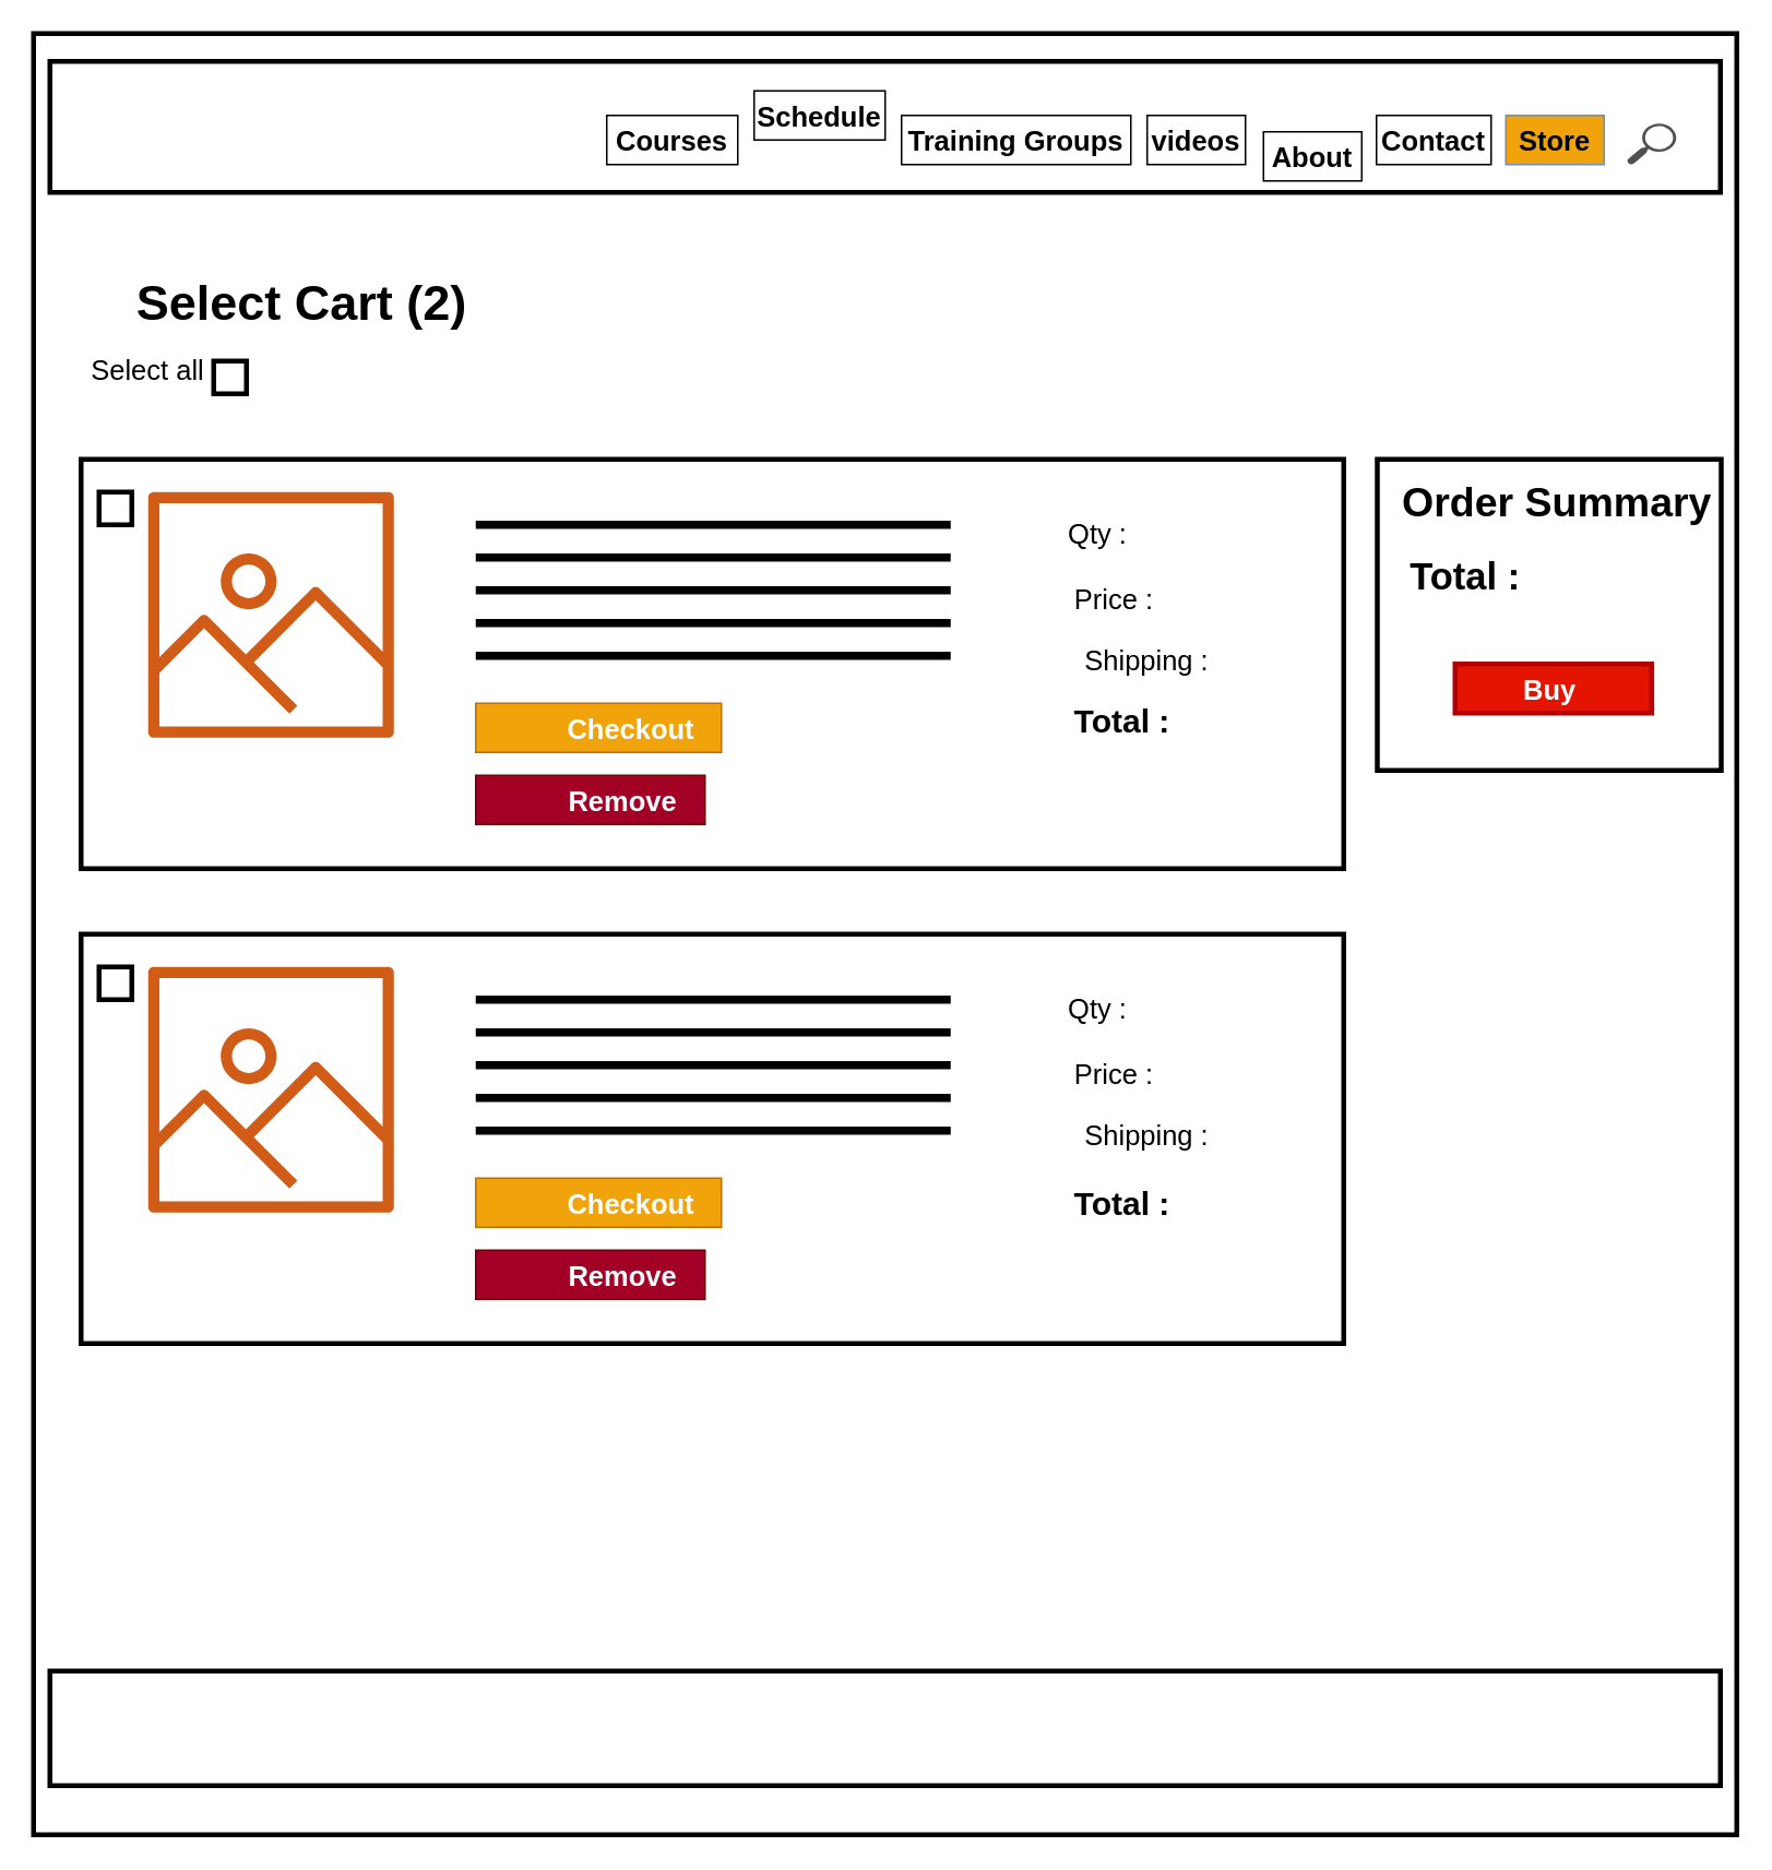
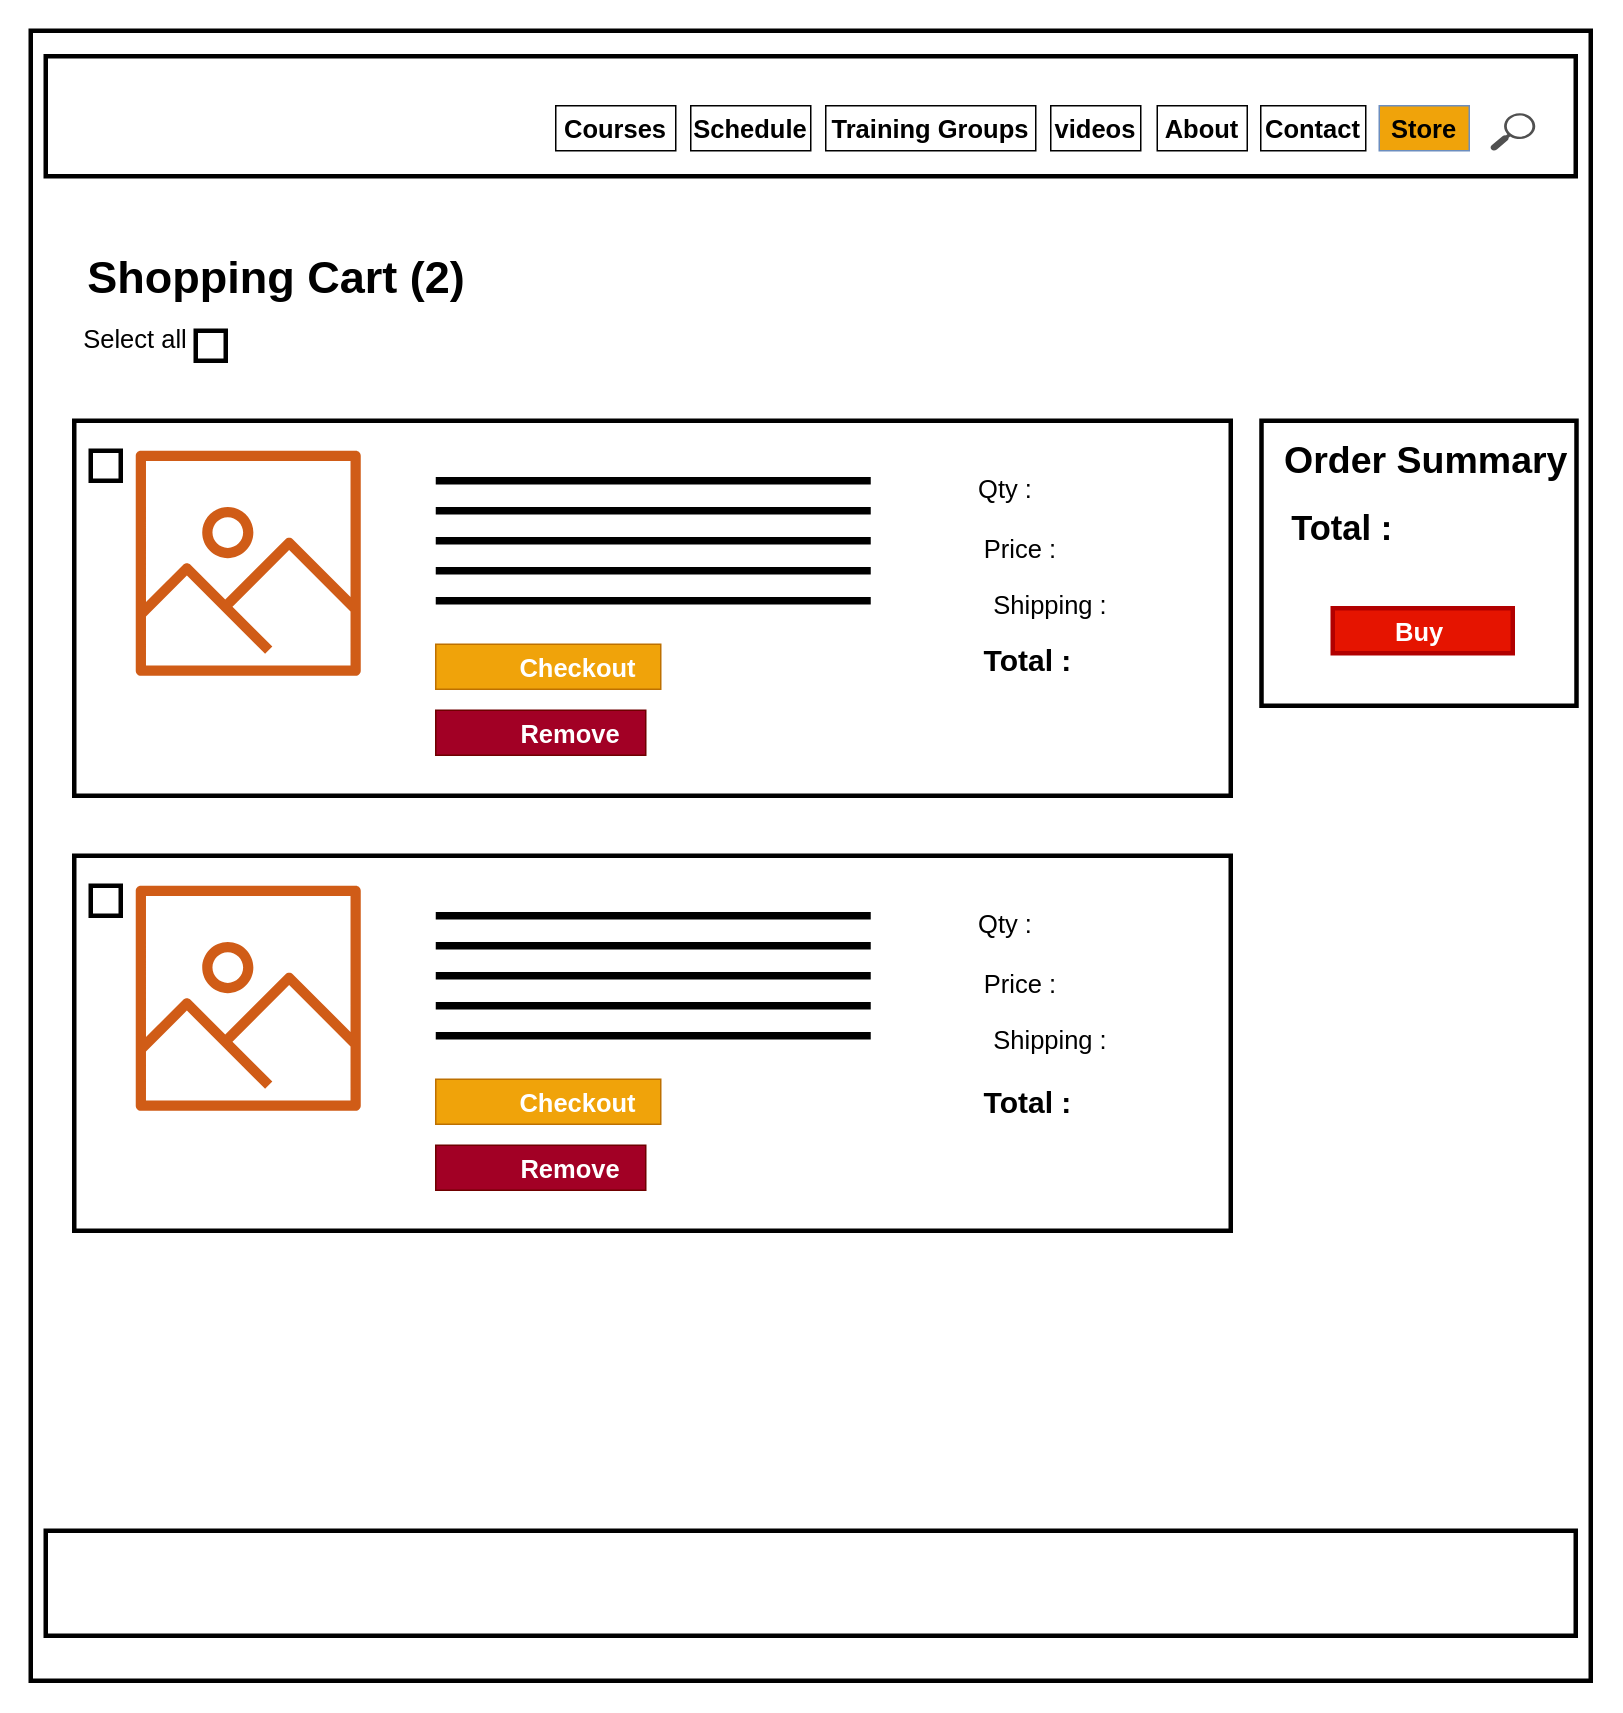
- <mxCell id="7" value="Schedule" style="whiteSpace=wrap;html=1;fontStyle=1;fontSize=17;verticalAlign=top;" vertex="1" parent="1"><mxGeometry x="460" y="55" width="80" height="30" as="geometry" /></mxCell>
+ <mxCell id="7" value="Schedule" style="whiteSpace=wrap;html=1;fontStyle=1;fontSize=17;verticalAlign=top;" vertex="1" parent="1"><mxGeometry x="460" y="70" width="80" height="30" as="geometry" /></mxCell>
- <mxCell id="5" value="About" style="whiteSpace=wrap;html=1;fontStyle=1;fontSize=17;verticalAlign=top;" vertex="1" parent="1"><mxGeometry x="771" y="80" width="60" height="30" as="geometry" /></mxCell>
+ <mxCell id="5" value="About" style="whiteSpace=wrap;html=1;fontStyle=1;fontSize=17;verticalAlign=top;" vertex="1" parent="1"><mxGeometry x="771" y="70" width="60" height="30" as="geometry" /></mxCell>
- <mxCell id="2" value="&lt;font size=&quot;1&quot;&gt;&lt;b style=&quot;font-size: 30px&quot;&gt;Select Cart (2)&lt;/b&gt;&lt;/font&gt;" style="text;html=1;strokeColor=none;fillColor=none;align=center;verticalAlign=top;whiteSpace=wrap;rounded=0;" vertex="1" parent="1"><mxGeometry x="49" y="160" width="270" height="60" as="geometry" /></mxCell>
+ <mxCell id="2" value="&lt;font size=&quot;1&quot;&gt;&lt;b style=&quot;font-size: 30px&quot;&gt;Shopping Cart (2)&lt;/b&gt;&lt;/font&gt;" style="text;html=1;strokeColor=none;fillColor=none;align=center;verticalAlign=top;whiteSpace=wrap;rounded=0;" vertex="1" parent="1"><mxGeometry x="49" y="160" width="270" height="60" as="geometry" /></mxCell>
